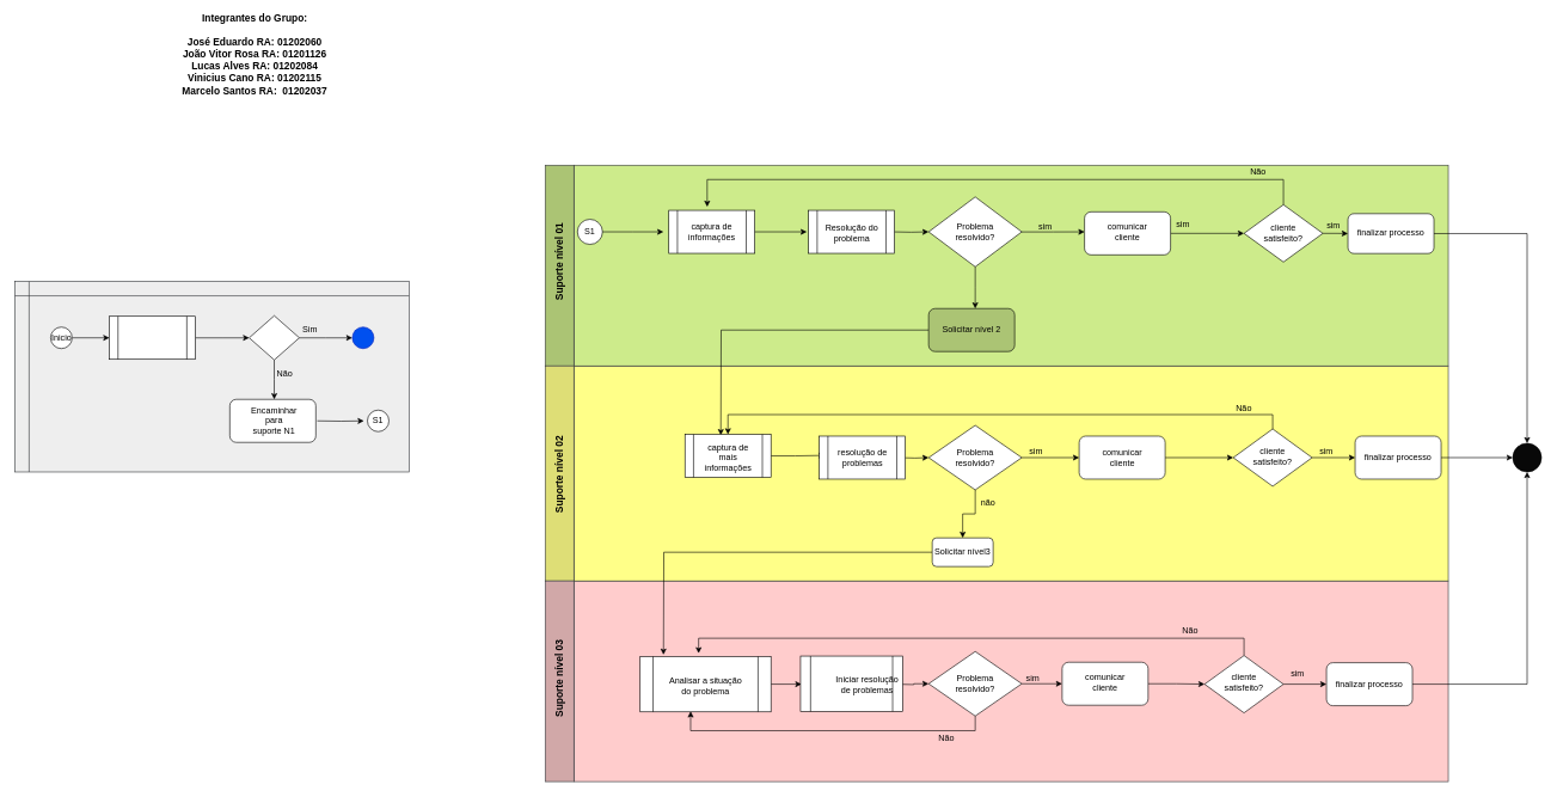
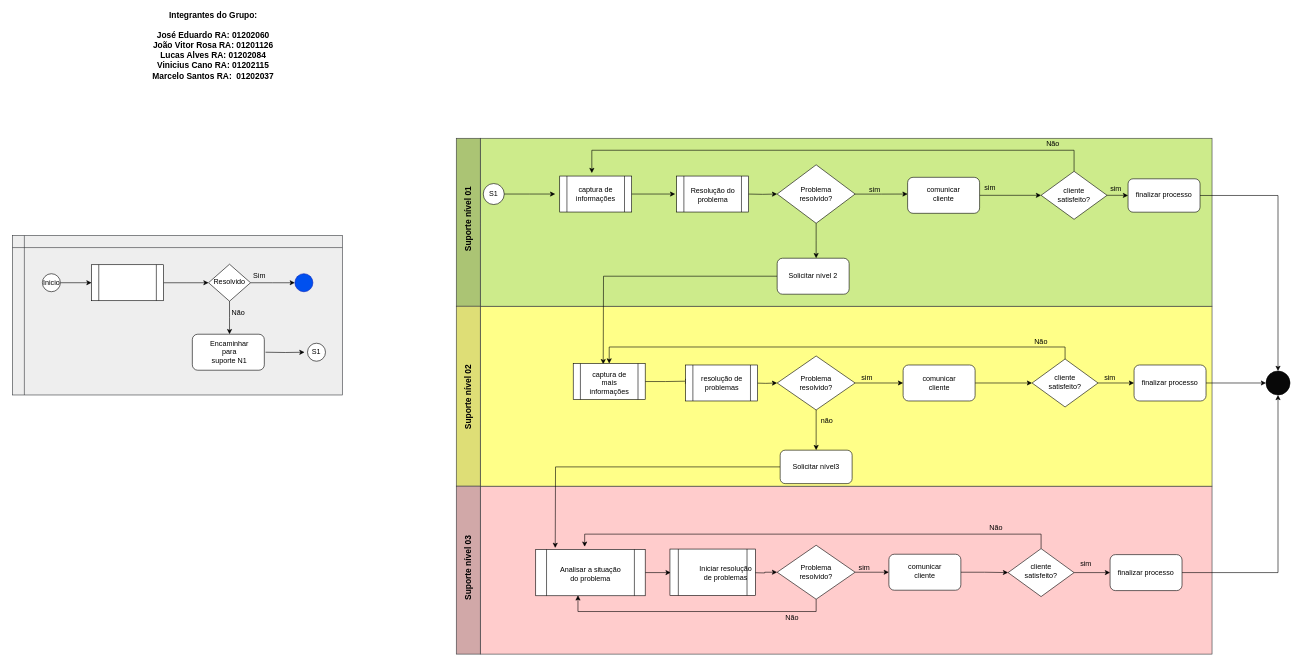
- <mxCell id="20" value="Solicitar nível 2" style="rounded=1;whiteSpace=wrap;html=1;fillColor=#abc474;" parent="1" vertex="1"><mxGeometry x="1295" y="430" width="120" height="60" as="geometry" /></mxCell>
+ <mxCell id="20" value="Solicitar nível 2" style="rounded=1;whiteSpace=wrap;html=1;" parent="1" vertex="1"><mxGeometry x="1295" y="430" width="120" height="60" as="geometry" /></mxCell>
+ <mxCell id="48" value="Resolvido" style="text;html=1;strokeColor=none;fillColor=none;align=center;verticalAlign=middle;whiteSpace=wrap;rounded=0;" vertex="1" parent="1"><mxGeometry x="362" y="456.72" width="40" height="24.14" as="geometry" /></mxCell>
- <mxCell id="27" value="Solicitar nível3" style="rounded=1;whiteSpace=wrap;html=1;" parent="1" vertex="1"><mxGeometry x="1300" y="750" width="85" height="40" as="geometry" /></mxCell>
+ <mxCell id="27" value="Solicitar nível3" style="rounded=1;whiteSpace=wrap;html=1;" parent="1" vertex="1"><mxGeometry x="1300" y="750" width="120" height="55.75" as="geometry" /></mxCell>
